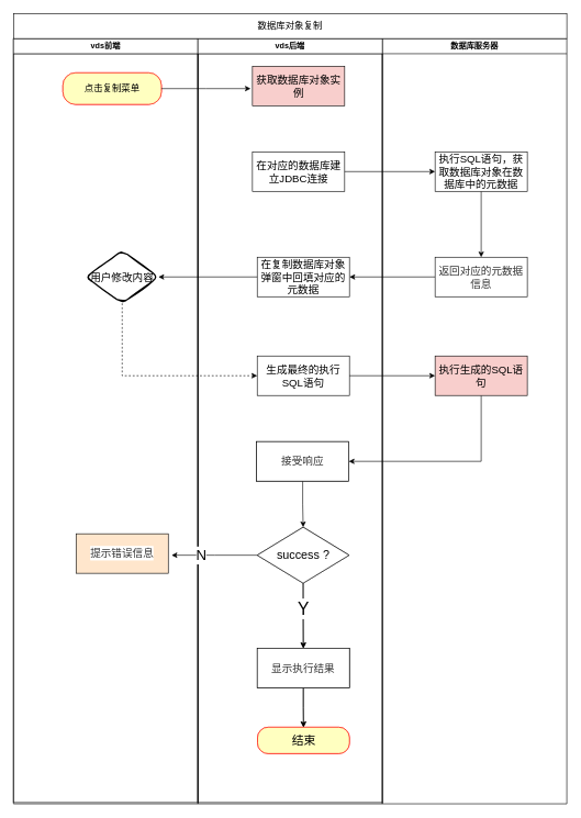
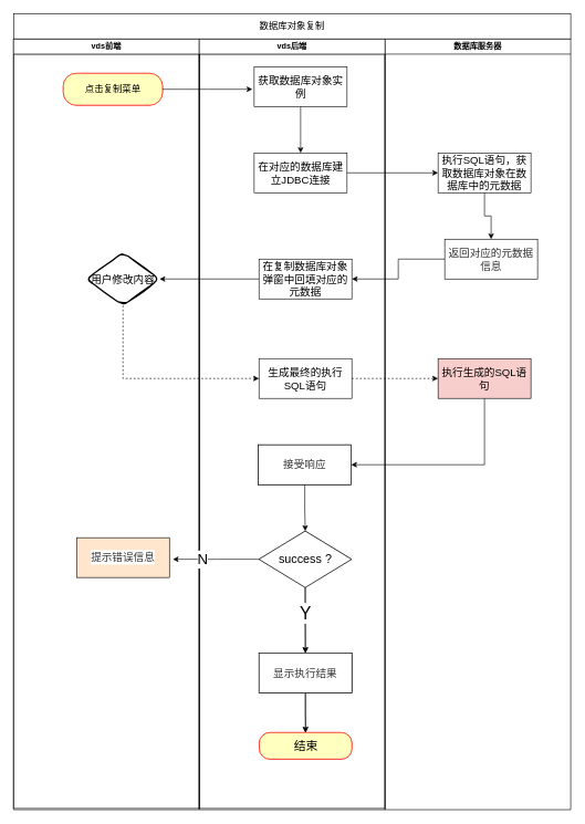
- <mxCell id="19" value="&lt;span style=&quot;font-size: 16px;&quot;&gt;获取数据库对象实例&lt;/span&gt;&lt;span style=&quot;color: rgb(51, 51, 51); font-family: &amp;quot;Open Sans&amp;quot;, &amp;quot;Clear Sans&amp;quot;, &amp;quot;Helvetica Neue&amp;quot;, Helvetica, Arial, &amp;quot;Segoe UI Emoji&amp;quot;, sans-serif; font-size: 16px; orphans: 4; text-align: left; background-color: rgb(255, 255, 255);&quot;&gt;&lt;br&gt;&lt;/span&gt;" style="rounded=0;whiteSpace=wrap;html=1;fillColor=#f8cecc;" parent="17" vertex="1"><mxGeometry x="82.75" y="42" width="140" height="60" as="geometry" /></mxCell>
+ <mxCell id="19" value="&lt;span style=&quot;font-size: 16px;&quot;&gt;获取数据库对象实例&lt;/span&gt;&lt;span style=&quot;color: rgb(51, 51, 51); font-family: &amp;quot;Open Sans&amp;quot;, &amp;quot;Clear Sans&amp;quot;, &amp;quot;Helvetica Neue&amp;quot;, Helvetica, Arial, &amp;quot;Segoe UI Emoji&amp;quot;, sans-serif; font-size: 16px; orphans: 4; text-align: left; background-color: rgb(255, 255, 255);&quot;&gt;&lt;br&gt;&lt;/span&gt;" style="rounded=0;whiteSpace=wrap;html=1;" parent="17" vertex="1"><mxGeometry x="82.75" y="42" width="140" height="60" as="geometry" /></mxCell>
+ <mxCell id="18" style="edgeStyle=orthogonalEdgeStyle;rounded=0;orthogonalLoop=1;jettySize=auto;html=1;exitX=0.5;exitY=1;exitDx=0;exitDy=0;entryX=0.5;entryY=0;entryDx=0;entryDy=0;" parent="17" source="19" target="28" edge="1"><mxGeometry relative="1" as="geometry" /></mxCell>
- <mxCell id="32" value="&lt;span style=&quot;color: rgb(51, 51, 51); font-family: &amp;quot;Open Sans&amp;quot;, &amp;quot;Clear Sans&amp;quot;, &amp;quot;Helvetica Neue&amp;quot;, Helvetica, Arial, &amp;quot;Segoe UI Emoji&amp;quot;, sans-serif; font-size: 16px; orphans: 4; text-align: left; background-color: rgb(255, 255, 255);&quot;&gt;返回对应的元数据信息&lt;br&gt;&lt;/span&gt;" style="rounded=0;whiteSpace=wrap;html=1;" parent="12" vertex="1"><mxGeometry x="80" y="332" width="140" height="60" as="geometry" /></mxCell>
+ <mxCell id="32" value="&lt;span style=&quot;color: rgb(51, 51, 51); font-family: &amp;quot;Open Sans&amp;quot;, &amp;quot;Clear Sans&amp;quot;, &amp;quot;Helvetica Neue&amp;quot;, Helvetica, Arial, &amp;quot;Segoe UI Emoji&amp;quot;, sans-serif; font-size: 16px; orphans: 4; text-align: left; background-color: rgb(255, 255, 255);&quot;&gt;返回对应的元数据信息&lt;br&gt;&lt;/span&gt;" style="rounded=0;whiteSpace=wrap;html=1;" parent="12" vertex="1"><mxGeometry x="90" y="302" width="140" height="60" as="geometry" /></mxCell>
- <mxCell id="40" style="edgeStyle=orthogonalEdgeStyle;rounded=0;orthogonalLoop=1;jettySize=auto;html=1;" parent="12" source="30" target="34" edge="1"><mxGeometry relative="1" as="geometry" /></mxCell>
+ <mxCell id="40" style="edgeStyle=orthogonalEdgeStyle;rounded=0;orthogonalLoop=1;jettySize=auto;html=1;dashed=1;" parent="12" source="30" target="34" edge="1"><mxGeometry relative="1" as="geometry" /></mxCell>
